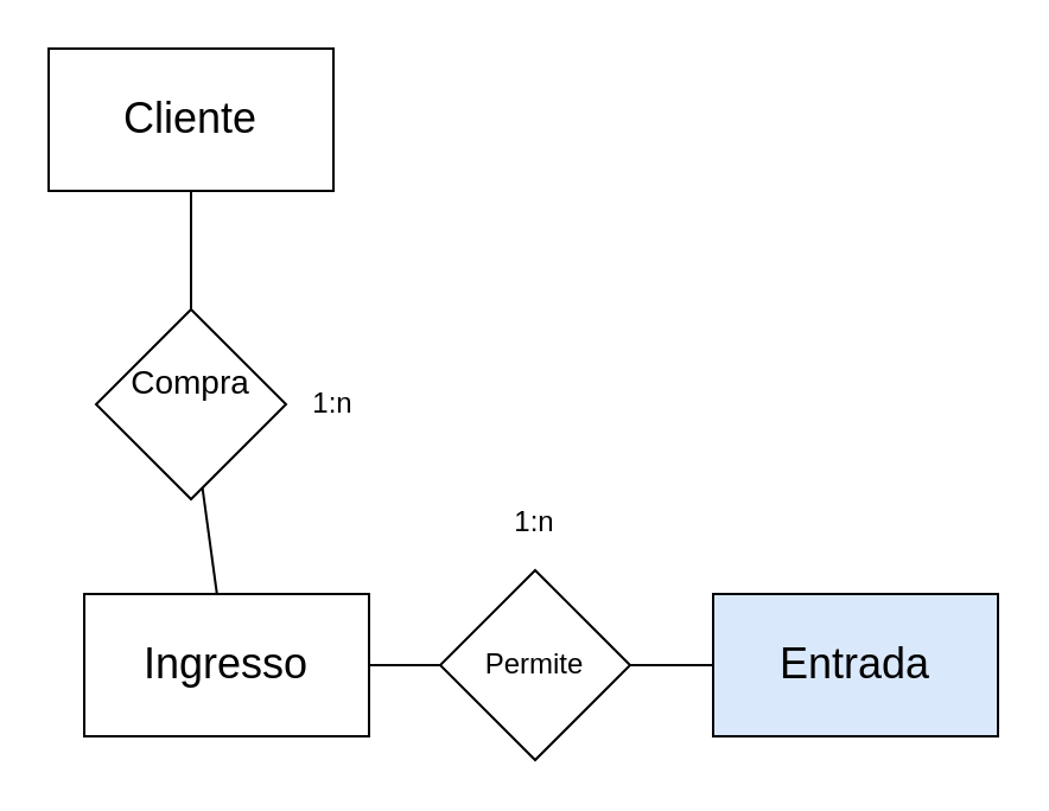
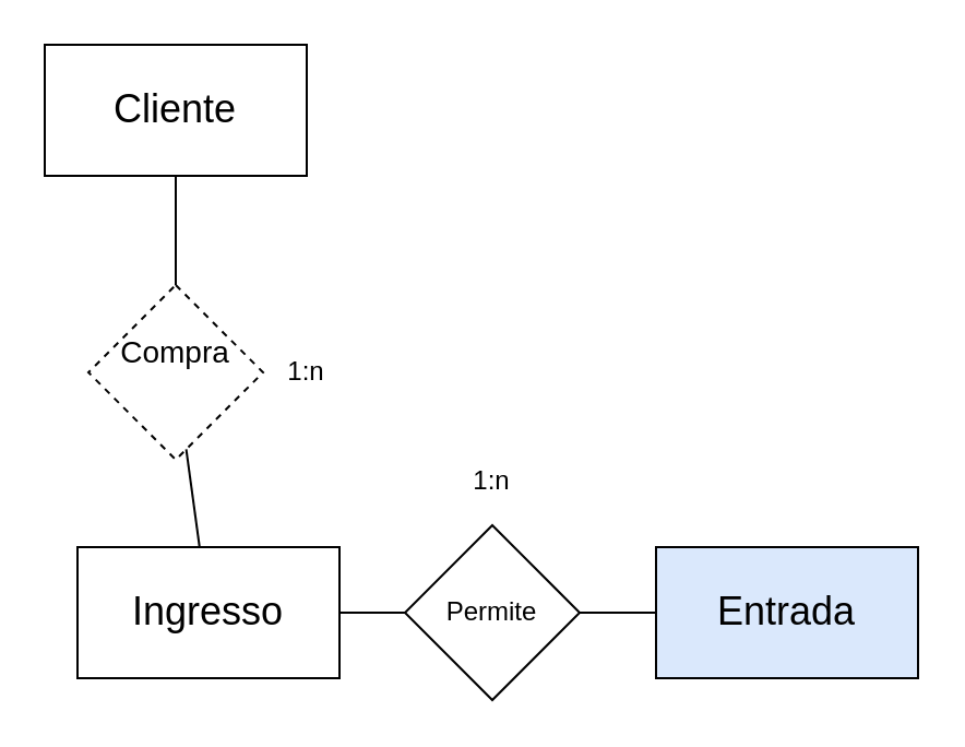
- <mxCell id="5" value="&lt;div&gt;&lt;font style=&quot;font-size: 14px&quot;&gt;Compra&lt;/font&gt;&lt;/div&gt;&lt;div&gt;&lt;font size=&quot;3&quot;&gt;&lt;br&gt;&lt;/font&gt;&lt;/div&gt;" style="rhombus;whiteSpace=wrap;html=1;" parent="1" vertex="1"><mxGeometry x="40" y="130" width="80" height="80" as="geometry" /></mxCell>
+ <mxCell id="5" value="&lt;div&gt;&lt;font style=&quot;font-size: 14px&quot;&gt;Compra&lt;/font&gt;&lt;/div&gt;&lt;div&gt;&lt;font size=&quot;3&quot;&gt;&lt;br&gt;&lt;/font&gt;&lt;/div&gt;" style="rhombus;whiteSpace=wrap;html=1;dashed=1;" parent="1" vertex="1"><mxGeometry x="40" y="130" width="80" height="80" as="geometry" /></mxCell>
